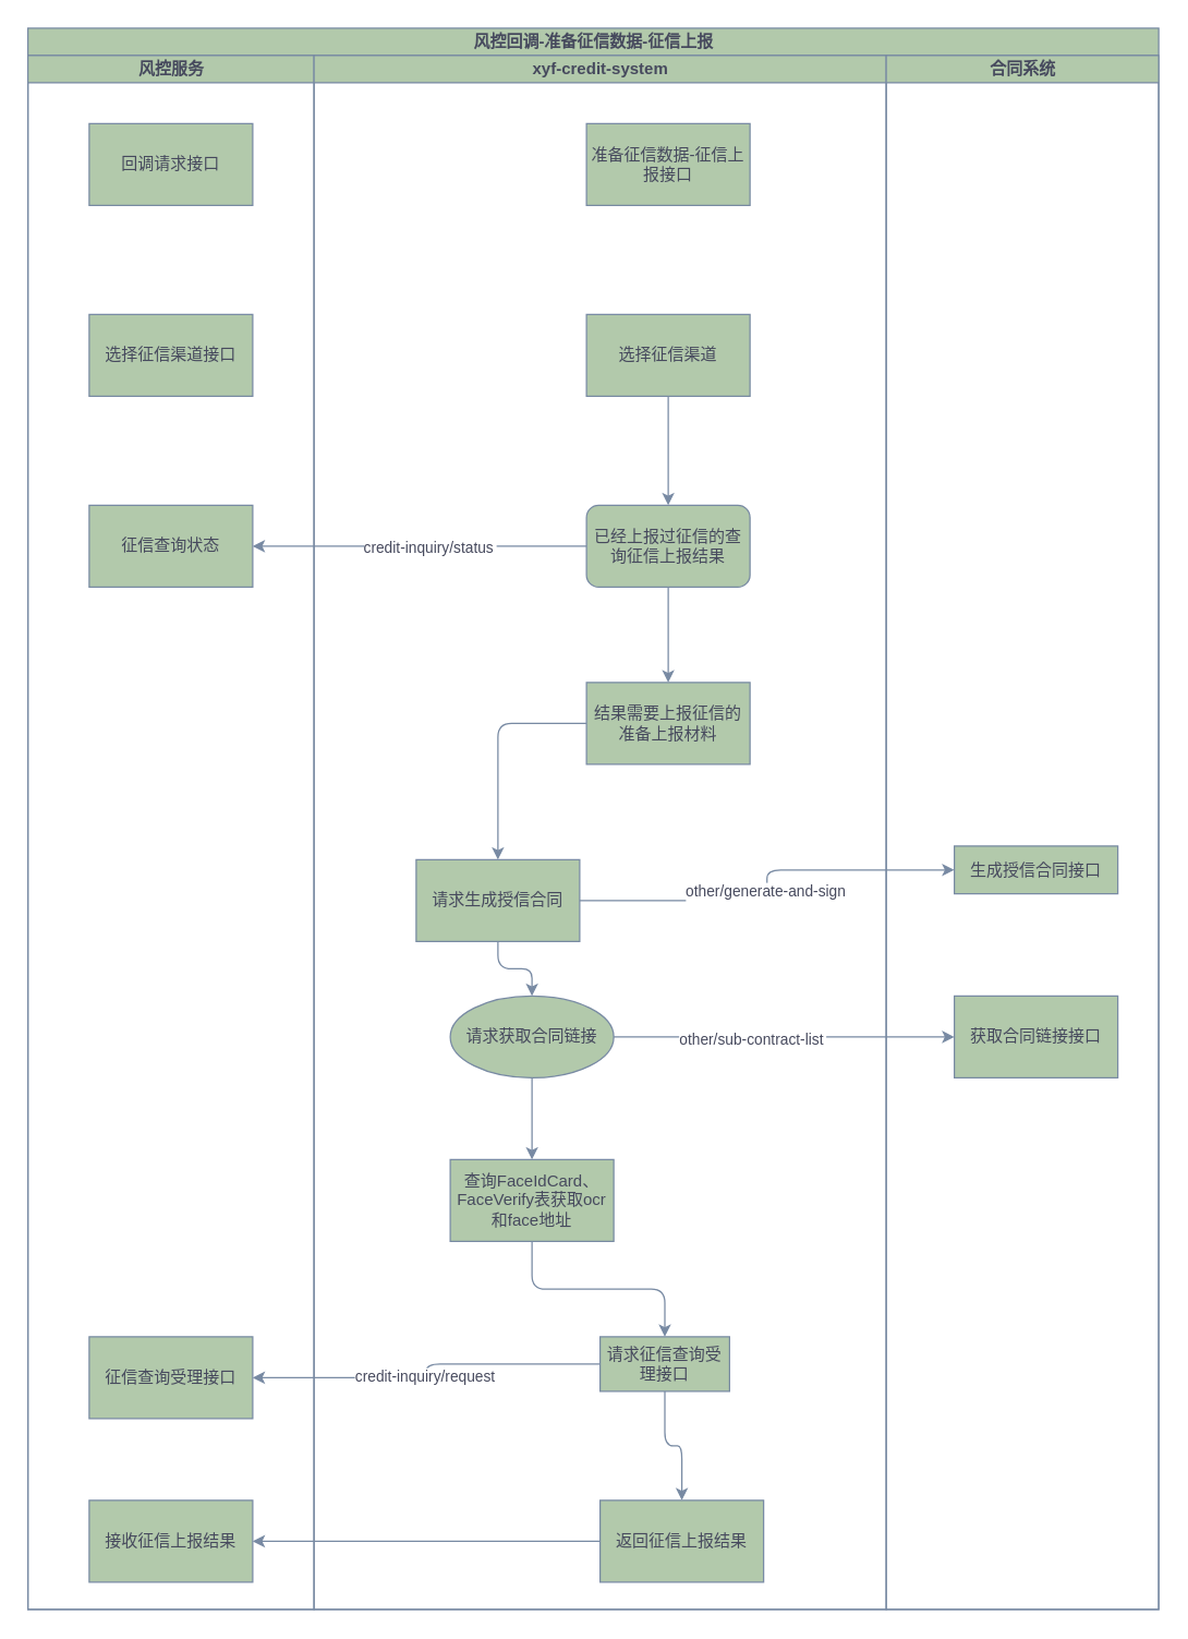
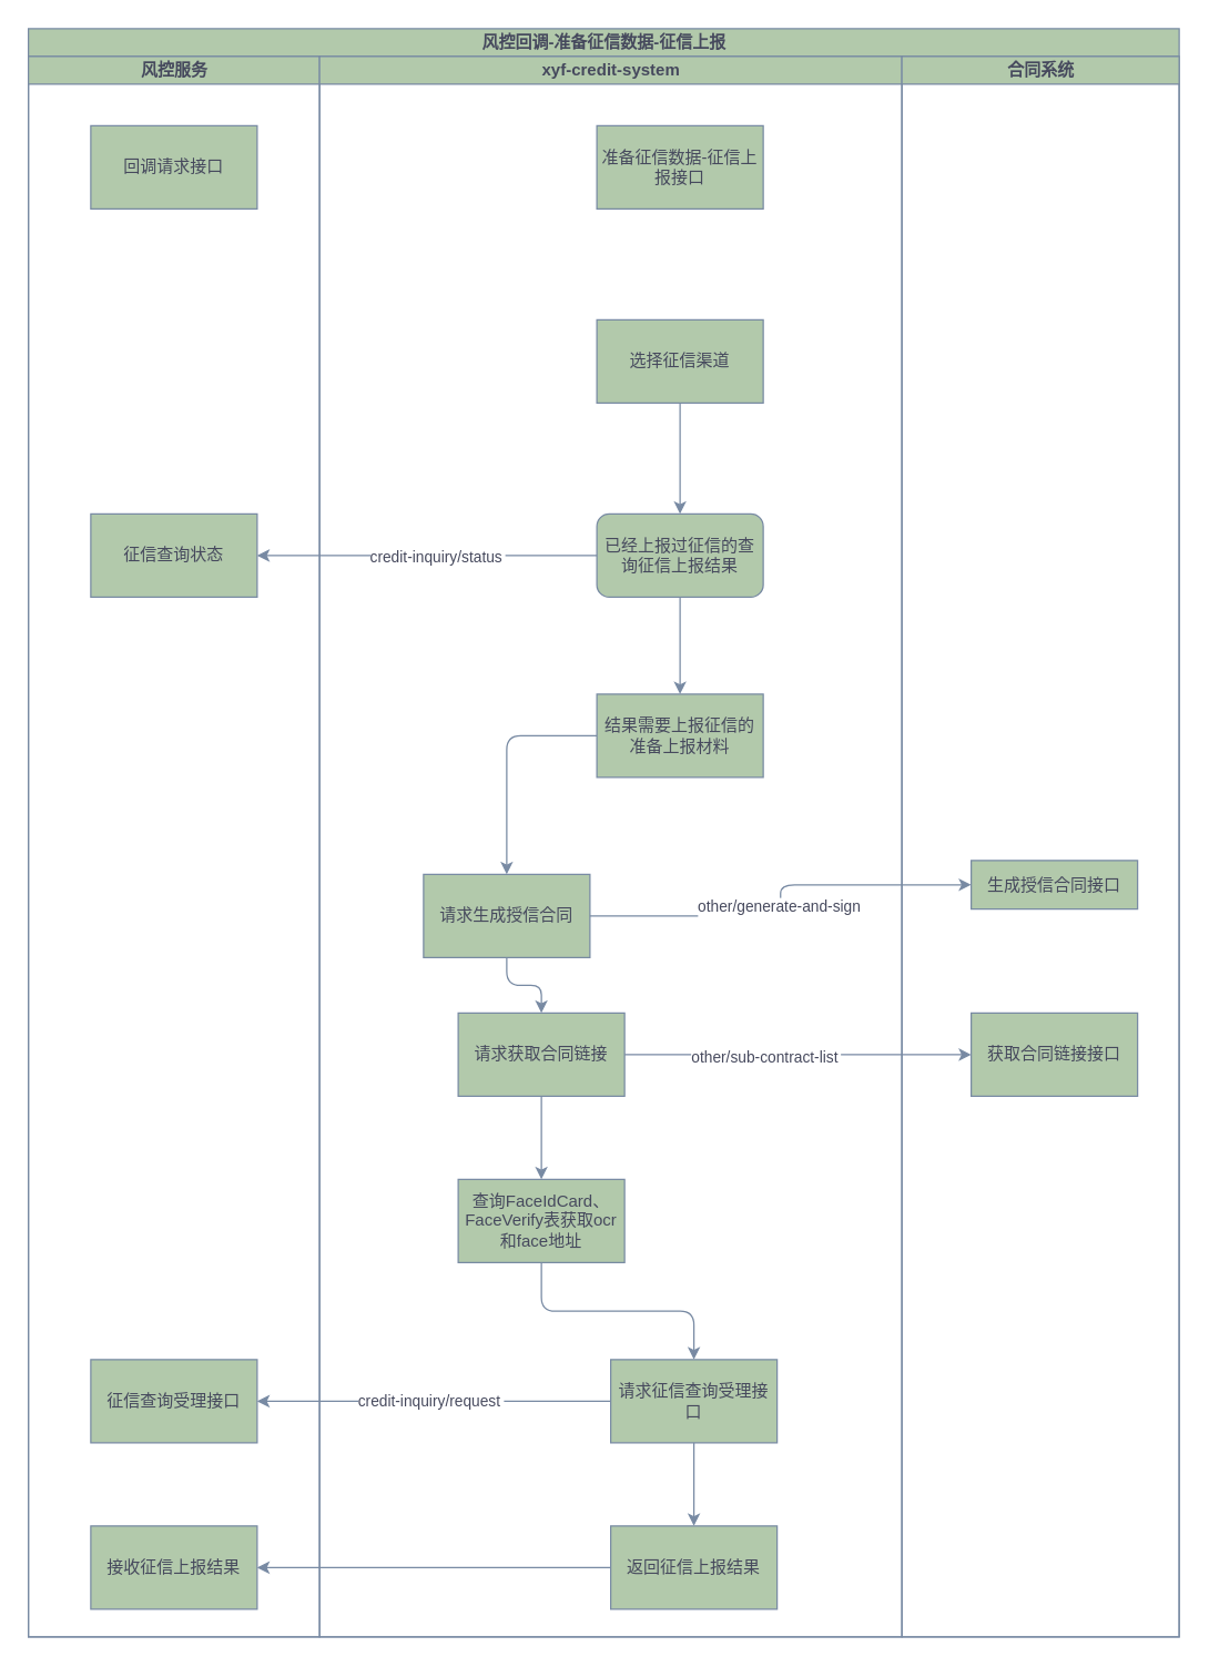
- <mxCell id="5" value="选择征信渠道接口" style="rounded=0;whiteSpace=wrap;html=1;strokeColor=#788AA3;fontColor=#46495D;fillColor=#B2C9AB;" vertex="1" parent="3"><mxGeometry x="45" y="190" width="120" height="60" as="geometry" /></mxCell>
- <mxCell id="20" value="请求获取合同链接" style="ellipse;whiteSpace=wrap;html=1;strokeColor=#788AA3;fontColor=#46495D;fillColor=#B2C9AB;" vertex="1" parent="9"><mxGeometry x="100" y="690" width="120" height="60" as="geometry" /></mxCell>
+ <mxCell id="20" value="请求获取合同链接" style="rounded=0;whiteSpace=wrap;html=1;strokeColor=#788AA3;fontColor=#46495D;fillColor=#B2C9AB;" vertex="1" parent="9"><mxGeometry x="100" y="690" width="120" height="60" as="geometry" /></mxCell>
- <mxCell id="24" value="请求征信查询受理接口" style="rounded=0;whiteSpace=wrap;html=1;strokeColor=#788AA3;fontColor=#46495D;fillColor=#B2C9AB;" vertex="1" parent="9"><mxGeometry x="210" y="940" width="95" height="40" as="geometry" /></mxCell>
+ <mxCell id="24" value="请求征信查询受理接口" style="rounded=0;whiteSpace=wrap;html=1;strokeColor=#788AA3;fontColor=#46495D;fillColor=#B2C9AB;" vertex="1" parent="9"><mxGeometry x="210" y="940" width="120" height="60" as="geometry" /></mxCell>
